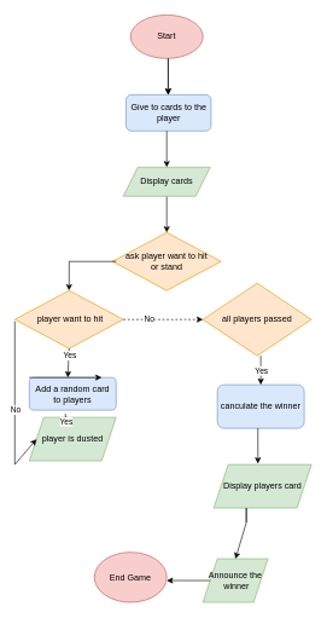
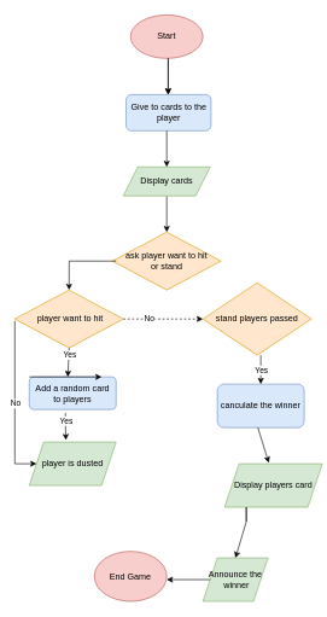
- <mxCell id="16" value="all players passed" style="rhombus;whiteSpace=wrap;html=1;fillColor=#ffe6cc;strokeColor=#d79b00;" vertex="1" parent="1"><mxGeometry x="280" y="390" width="150" height="100" as="geometry" /></mxCell>
+ <mxCell id="16" value="stand players passed" style="rhombus;whiteSpace=wrap;html=1;fillColor=#ffe6cc;strokeColor=#d79b00;" vertex="1" parent="1"><mxGeometry x="280" y="390" width="150" height="100" as="geometry" /></mxCell>
- <mxCell id="28" value="player is dusted" style="shape=parallelogram;perimeter=parallelogramPerimeter;whiteSpace=wrap;html=1;fixedSize=1;fillColor=#d5e8d4;strokeColor=#82b366;" vertex="1" parent="1"><mxGeometry x="40" y="575" width="120" height="60" as="geometry" /></mxCell>
+ <mxCell id="28" value="player is dusted" style="shape=parallelogram;perimeter=parallelogramPerimeter;whiteSpace=wrap;html=1;fixedSize=1;fillColor=#d5e8d4;strokeColor=#82b366;" vertex="1" parent="1"><mxGeometry x="40" y="610" width="120" height="60" as="geometry" /></mxCell>
- <mxCell id="9" value="Display players card" style="shape=parallelogram;perimeter=parallelogramPerimeter;whiteSpace=wrap;html=1;fixedSize=1;fillColor=#d5e8d4;strokeColor=#82b366;" vertex="1" parent="1"><mxGeometry x="295" y="640" width="135" height="60" as="geometry" /></mxCell>
+ <mxCell id="9" value="Display players card" style="shape=parallelogram;perimeter=parallelogramPerimeter;whiteSpace=wrap;html=1;fixedSize=1;fillColor=#d5e8d4;strokeColor=#82b366;" vertex="1" parent="1"><mxGeometry x="310" y="640" width="135" height="60" as="geometry" /></mxCell>
